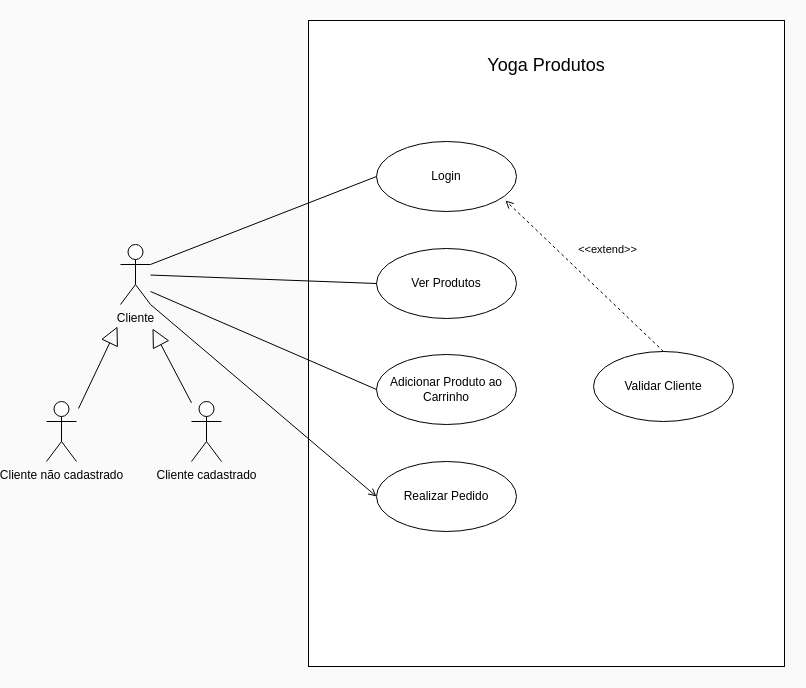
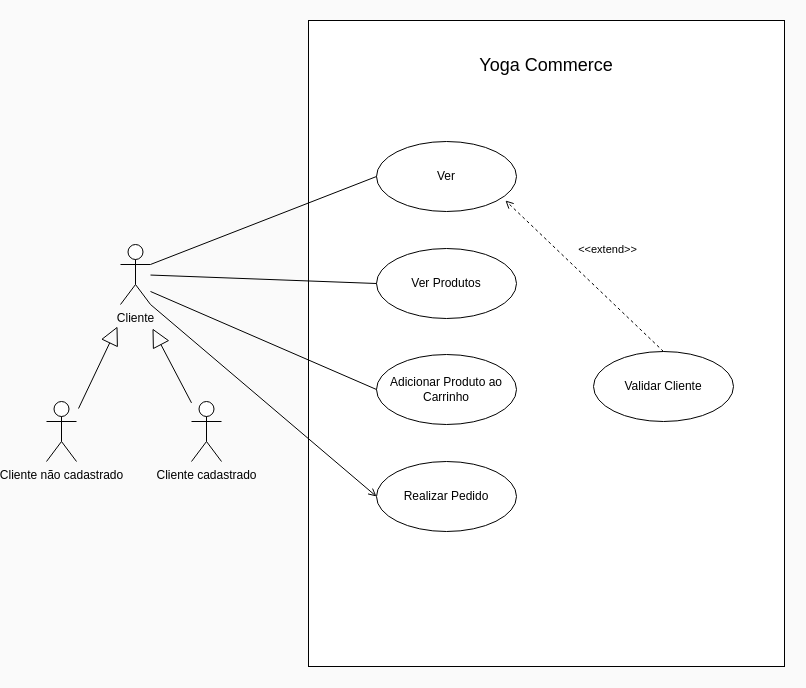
- <mxCell id="4" value="&lt;span style=&quot;font-size: 18px;&quot;&gt;Yoga Produtos&lt;/span&gt;" style="text;strokeColor=none;align=center;fillColor=none;html=1;verticalAlign=middle;whiteSpace=wrap;rounded=0;" parent="1" vertex="1"><mxGeometry x="429" y="50" width="182" height="30" as="geometry" /></mxCell>
+ <mxCell id="4" value="&lt;span style=&quot;font-size: 18px;&quot;&gt;Yoga Commerce&lt;/span&gt;" style="text;strokeColor=none;align=center;fillColor=none;html=1;verticalAlign=middle;whiteSpace=wrap;rounded=0;" parent="1" vertex="1"><mxGeometry x="429" y="50" width="182" height="30" as="geometry" /></mxCell>
- <mxCell id="7" value="Login" style="ellipse;whiteSpace=wrap;html=1;rounded=0;" parent="1" vertex="1"><mxGeometry x="350" y="141" width="140" height="70" as="geometry" /></mxCell>
+ <mxCell id="7" value="Ver" style="ellipse;whiteSpace=wrap;html=1;rounded=0;" parent="1" vertex="1"><mxGeometry x="350" y="141" width="140" height="70" as="geometry" /></mxCell>
